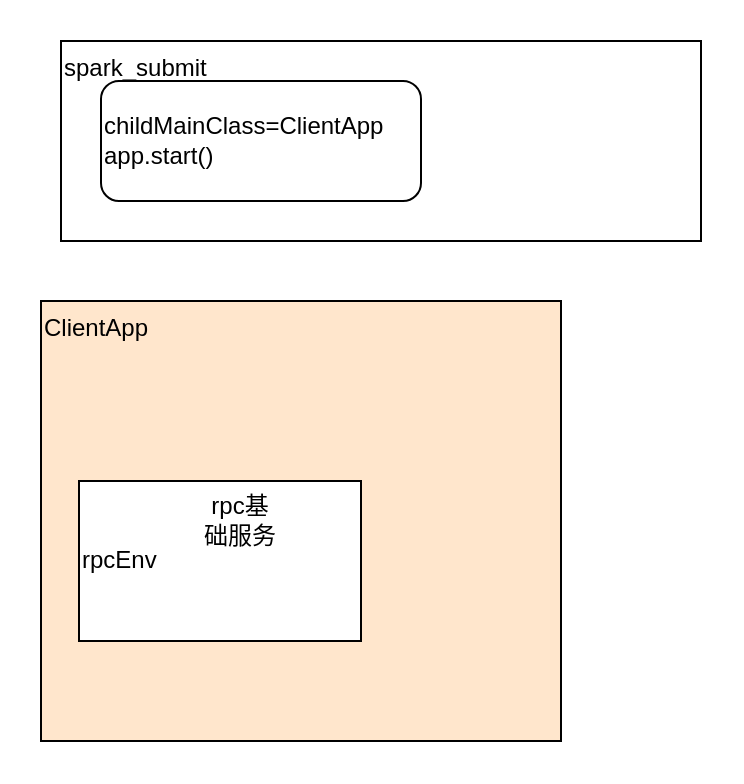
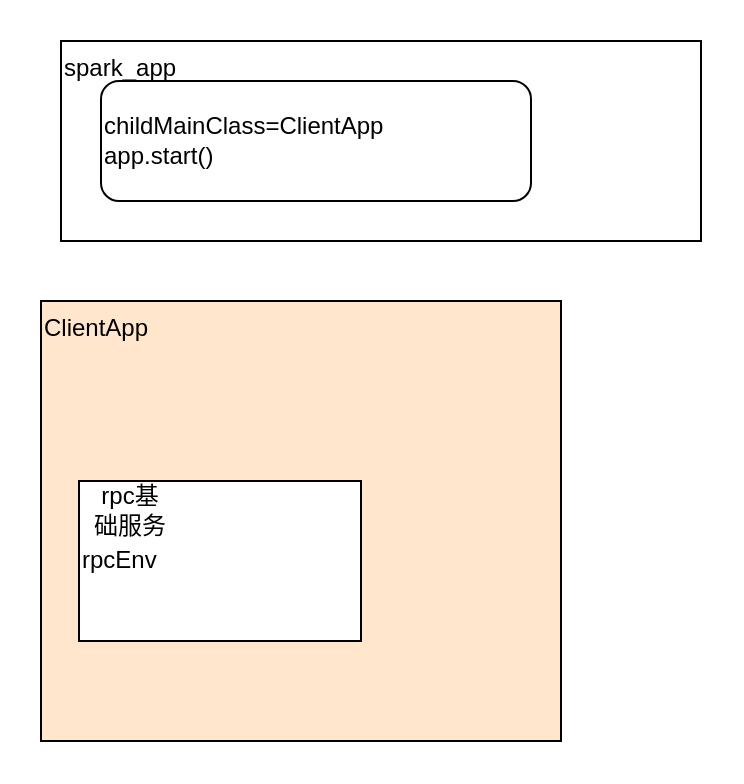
- <mxCell id="3" value="spark_submit" style="rounded=0;whiteSpace=wrap;html=1;align=left;verticalAlign=top;" vertex="1" parent="2"><mxGeometry width="320" height="100" as="geometry" /></mxCell>
+ <mxCell id="3" value="spark_app" style="rounded=0;whiteSpace=wrap;html=1;align=left;verticalAlign=top;" vertex="1" parent="2"><mxGeometry width="320" height="100" as="geometry" /></mxCell>
- <mxCell id="4" value="childMainClass=ClientApp&lt;br&gt;app.start()" style="rounded=1;whiteSpace=wrap;html=1;align=left;" vertex="1" parent="2"><mxGeometry x="20" y="20" width="160" height="60" as="geometry" /></mxCell>
+ <mxCell id="4" value="childMainClass=ClientApp&lt;br&gt;app.start()" style="rounded=1;whiteSpace=wrap;html=1;align=left;" vertex="1" parent="2"><mxGeometry x="20" y="20" width="215" height="60" as="geometry" /></mxCell>
- <mxCell id="8" value="rpc基础服务" style="text;html=1;strokeColor=none;fillColor=none;align=center;verticalAlign=middle;whiteSpace=wrap;rounded=0;" vertex="1" parent="5"><mxGeometry x="80" y="100" width="40" height="20" as="geometry" /></mxCell>
+ <mxCell id="8" value="rpc基础服务" style="text;html=1;strokeColor=none;fillColor=none;align=center;verticalAlign=middle;whiteSpace=wrap;rounded=0;" vertex="1" parent="5"><mxGeometry x="25" y="95" width="40" height="20" as="geometry" /></mxCell>
